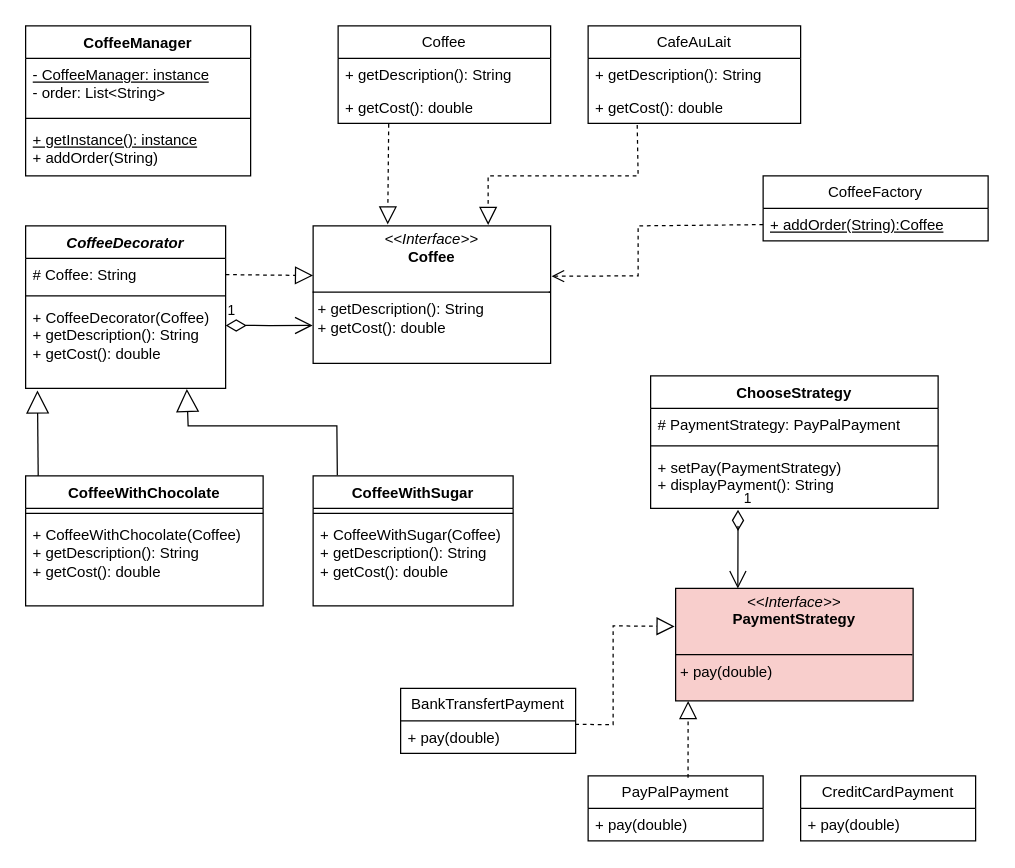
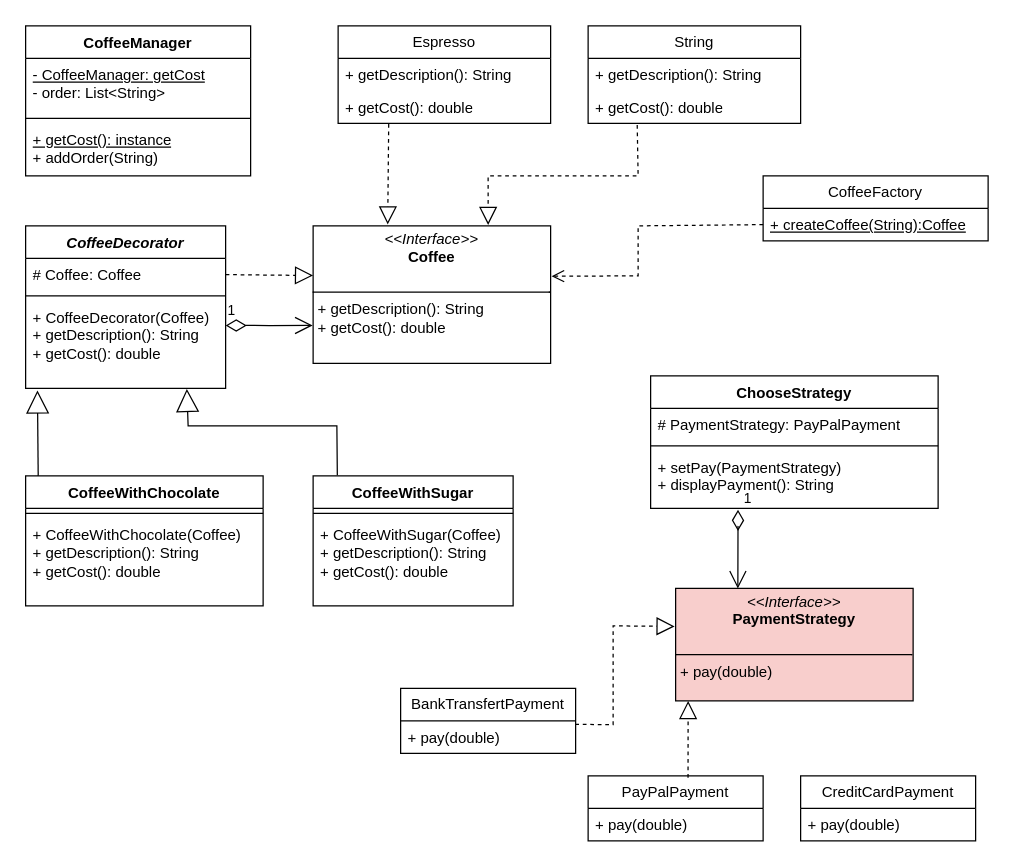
- <mxCell id="7" value="Coffee" style="swimlane;fontStyle=0;childLayout=stackLayout;horizontal=1;startSize=26;fillColor=none;horizontalStack=0;resizeParent=1;resizeParentMax=0;resizeLast=0;collapsible=1;marginBottom=0;whiteSpace=wrap;html=1;" vertex="1" parent="1"><mxGeometry x="270" y="20" width="170" height="78" as="geometry" /></mxCell>
+ <mxCell id="7" value="Espresso" style="swimlane;fontStyle=0;childLayout=stackLayout;horizontal=1;startSize=26;fillColor=none;horizontalStack=0;resizeParent=1;resizeParentMax=0;resizeLast=0;collapsible=1;marginBottom=0;whiteSpace=wrap;html=1;" vertex="1" parent="1"><mxGeometry x="270" y="20" width="170" height="78" as="geometry" /></mxCell>
- <mxCell id="11" value="CafeAuLait" style="swimlane;fontStyle=0;childLayout=stackLayout;horizontal=1;startSize=26;fillColor=none;horizontalStack=0;resizeParent=1;resizeParentMax=0;resizeLast=0;collapsible=1;marginBottom=0;whiteSpace=wrap;html=1;" vertex="1" parent="1"><mxGeometry x="470" y="20" width="170" height="78" as="geometry" /></mxCell>
+ <mxCell id="11" value="String" style="swimlane;fontStyle=0;childLayout=stackLayout;horizontal=1;startSize=26;fillColor=none;horizontalStack=0;resizeParent=1;resizeParentMax=0;resizeLast=0;collapsible=1;marginBottom=0;whiteSpace=wrap;html=1;" vertex="1" parent="1"><mxGeometry x="470" y="20" width="170" height="78" as="geometry" /></mxCell>
- <mxCell id="3" value="&lt;div&gt;&lt;u&gt;- CoffeeManager: instance&lt;br&gt;&lt;/u&gt;&lt;/div&gt;&lt;div&gt;- order: List&amp;lt;String&amp;gt;&lt;/div&gt;" style="text;strokeColor=none;fillColor=none;align=left;verticalAlign=top;spacingLeft=4;spacingRight=4;overflow=hidden;rotatable=0;points=[[0,0.5],[1,0.5]];portConstraint=eastwest;whiteSpace=wrap;html=1;" vertex="1" parent="2"><mxGeometry y="26" width="180" height="44" as="geometry" /></mxCell>
+ <mxCell id="3" value="&lt;div&gt;&lt;u&gt;- CoffeeManager: getCost&lt;br&gt;&lt;/u&gt;&lt;/div&gt;&lt;div&gt;- order: List&amp;lt;String&amp;gt;&lt;/div&gt;" style="text;strokeColor=none;fillColor=none;align=left;verticalAlign=top;spacingLeft=4;spacingRight=4;overflow=hidden;rotatable=0;points=[[0,0.5],[1,0.5]];portConstraint=eastwest;whiteSpace=wrap;html=1;" vertex="1" parent="2"><mxGeometry y="26" width="180" height="44" as="geometry" /></mxCell>
- <mxCell id="5" value="&lt;div&gt;&lt;u&gt;+ getInstance(): instance&lt;/u&gt;&lt;br&gt;+ addOrder(String)&lt;/div&gt;" style="text;strokeColor=none;fillColor=none;align=left;verticalAlign=top;spacingLeft=4;spacingRight=4;overflow=hidden;rotatable=0;points=[[0,0.5],[1,0.5]];portConstraint=eastwest;whiteSpace=wrap;html=1;" vertex="1" parent="2"><mxGeometry y="78" width="180" height="42" as="geometry" /></mxCell>
+ <mxCell id="5" value="&lt;div&gt;&lt;u&gt;+ getCost(): instance&lt;/u&gt;&lt;br&gt;+ addOrder(String)&lt;/div&gt;" style="text;strokeColor=none;fillColor=none;align=left;verticalAlign=top;spacingLeft=4;spacingRight=4;overflow=hidden;rotatable=0;points=[[0,0.5],[1,0.5]];portConstraint=eastwest;whiteSpace=wrap;html=1;" vertex="1" parent="2"><mxGeometry y="78" width="180" height="42" as="geometry" /></mxCell>
- <mxCell id="16" value="&lt;u&gt;+ addOrder(String):Coffee&lt;/u&gt;" style="text;strokeColor=none;fillColor=none;align=left;verticalAlign=top;spacingLeft=4;spacingRight=4;overflow=hidden;rotatable=0;points=[[0,0.5],[1,0.5]];portConstraint=eastwest;whiteSpace=wrap;html=1;" vertex="1" parent="15"><mxGeometry y="26" width="180" height="26" as="geometry" /></mxCell>
+ <mxCell id="16" value="&lt;u&gt;+ createCoffee(String):Coffee&lt;/u&gt;" style="text;strokeColor=none;fillColor=none;align=left;verticalAlign=top;spacingLeft=4;spacingRight=4;overflow=hidden;rotatable=0;points=[[0,0.5],[1,0.5]];portConstraint=eastwest;whiteSpace=wrap;html=1;" vertex="1" parent="15"><mxGeometry y="26" width="180" height="26" as="geometry" /></mxCell>
- <mxCell id="19" value="# Coffee: String" style="text;strokeColor=none;fillColor=none;align=left;verticalAlign=top;spacingLeft=4;spacingRight=4;overflow=hidden;rotatable=0;points=[[0,0.5],[1,0.5]];portConstraint=eastwest;whiteSpace=wrap;html=1;" vertex="1" parent="18"><mxGeometry y="26" width="160" height="26" as="geometry" /></mxCell>
+ <mxCell id="19" value="# Coffee: Coffee" style="text;strokeColor=none;fillColor=none;align=left;verticalAlign=top;spacingLeft=4;spacingRight=4;overflow=hidden;rotatable=0;points=[[0,0.5],[1,0.5]];portConstraint=eastwest;whiteSpace=wrap;html=1;" vertex="1" parent="18"><mxGeometry y="26" width="160" height="26" as="geometry" /></mxCell>
